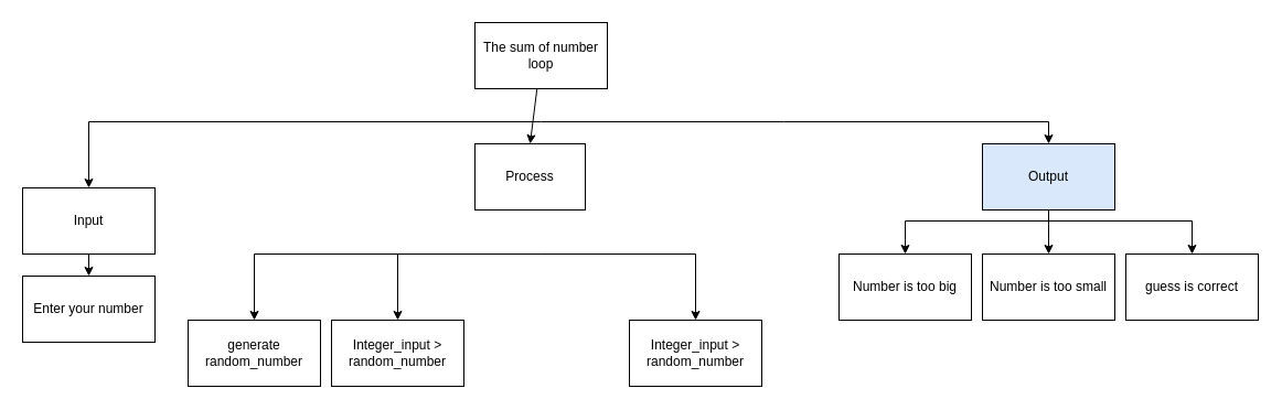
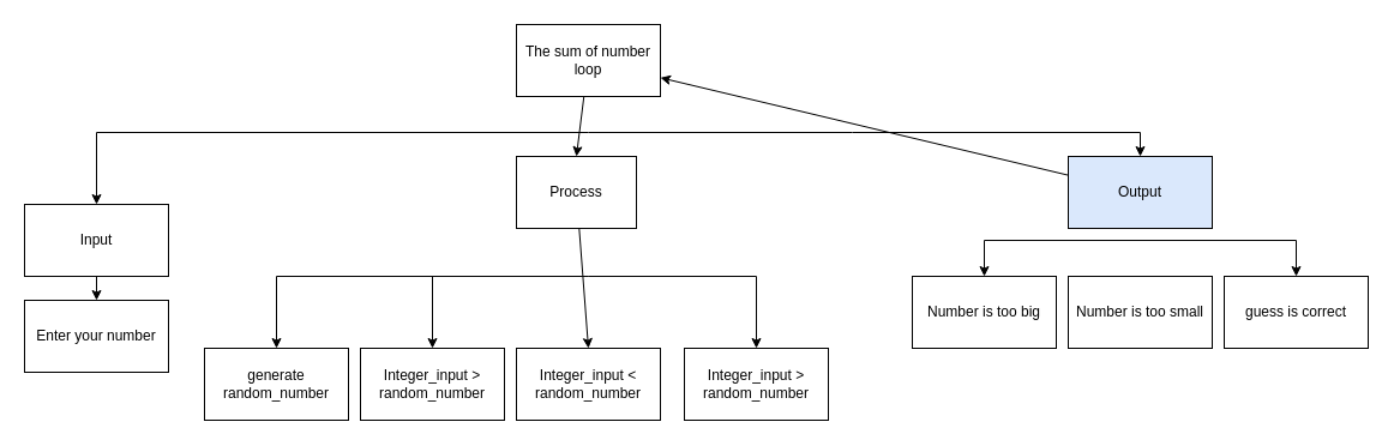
- <mxCell id="15" style="edgeStyle=none;html=1;entryX=0.5;entryY=0;entryDx=0;entryDy=0;" edge="1" parent="1" source="16" target="24"><mxGeometry relative="1" as="geometry" /></mxCell>
+ <mxCell id="15" style="edgeStyle=none;html=1;" edge="1" parent="1" source="16" target="5"><mxGeometry relative="1" as="geometry" /></mxCell>
+ <mxCell id="9" style="edgeStyle=none;html=1;entryX=0.5;entryY=0;entryDx=0;entryDy=0;" edge="1" parent="1" source="12" target="20"><mxGeometry relative="1" as="geometry" /></mxCell>
+ <mxCell id="20" value="Integer_input &amp;lt; random_number" style="rounded=0;whiteSpace=wrap;html=1;" vertex="1" parent="1"><mxGeometry x="430" y="290" width="120" height="60" as="geometry" /></mxCell>
